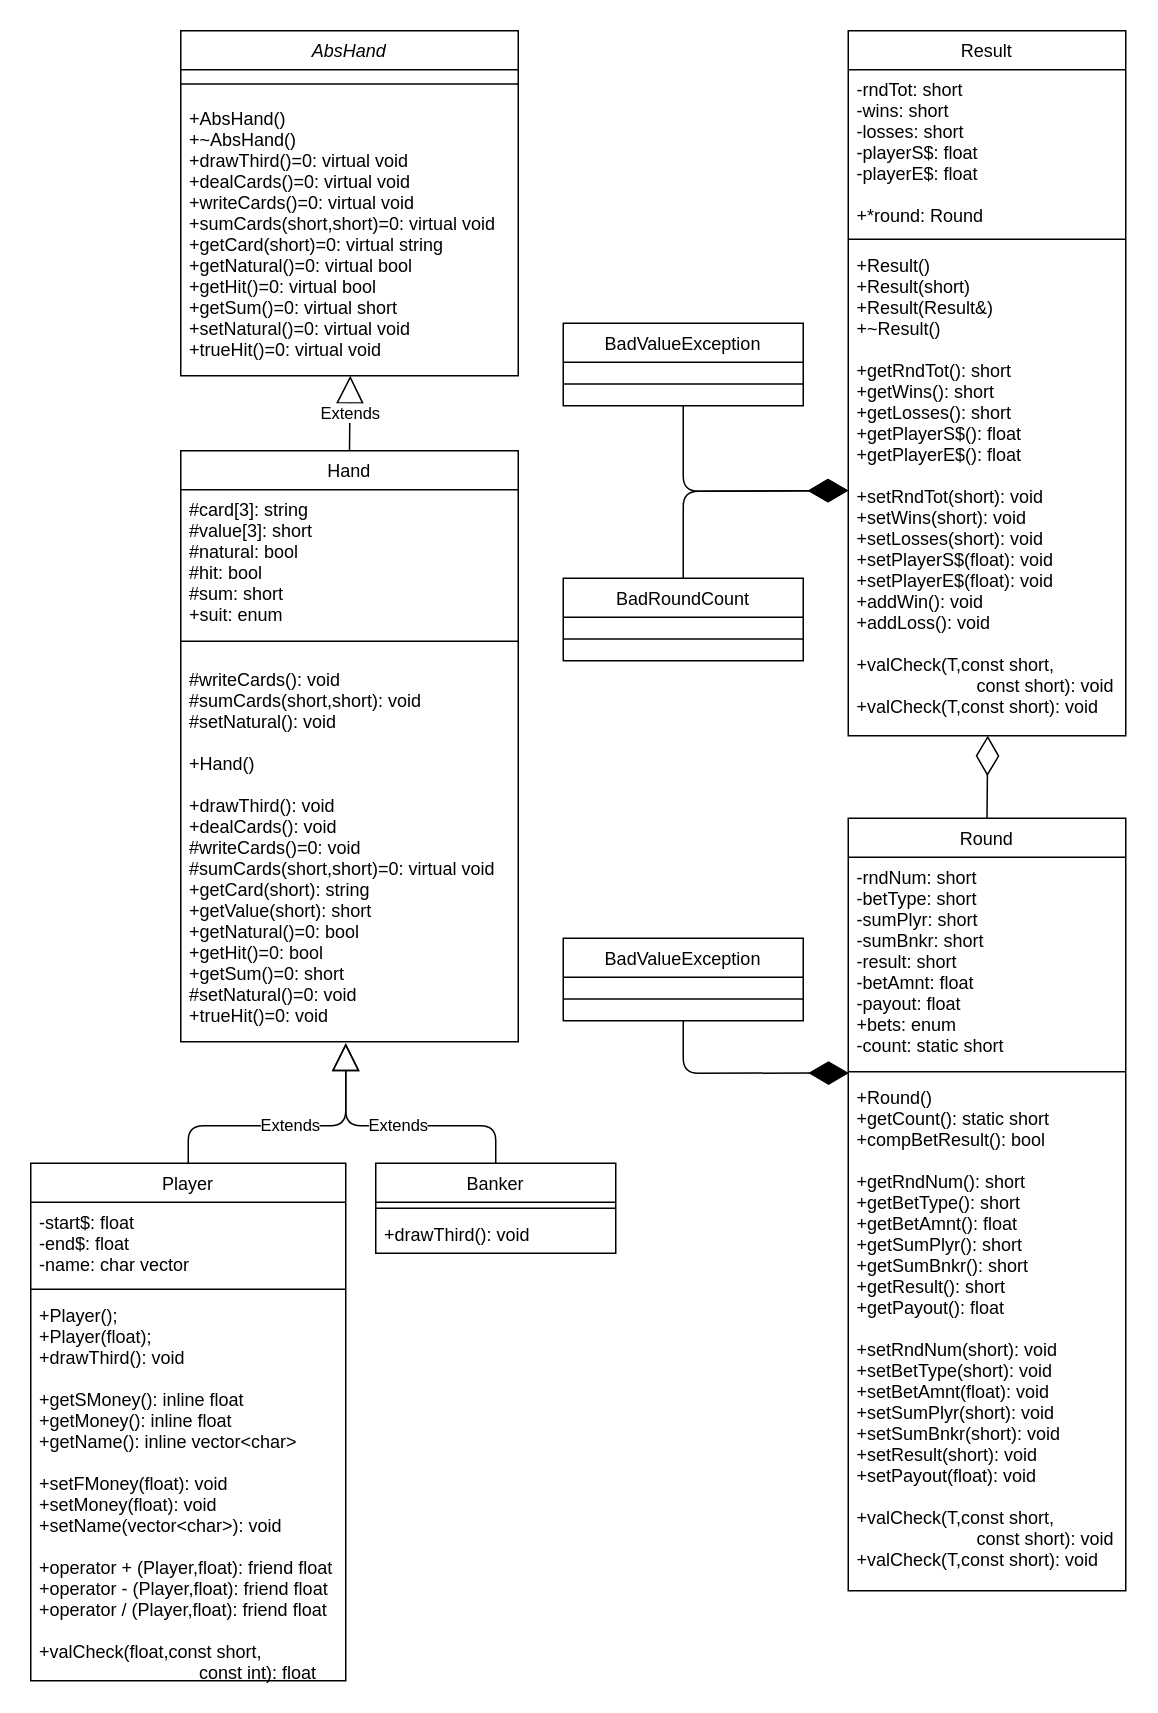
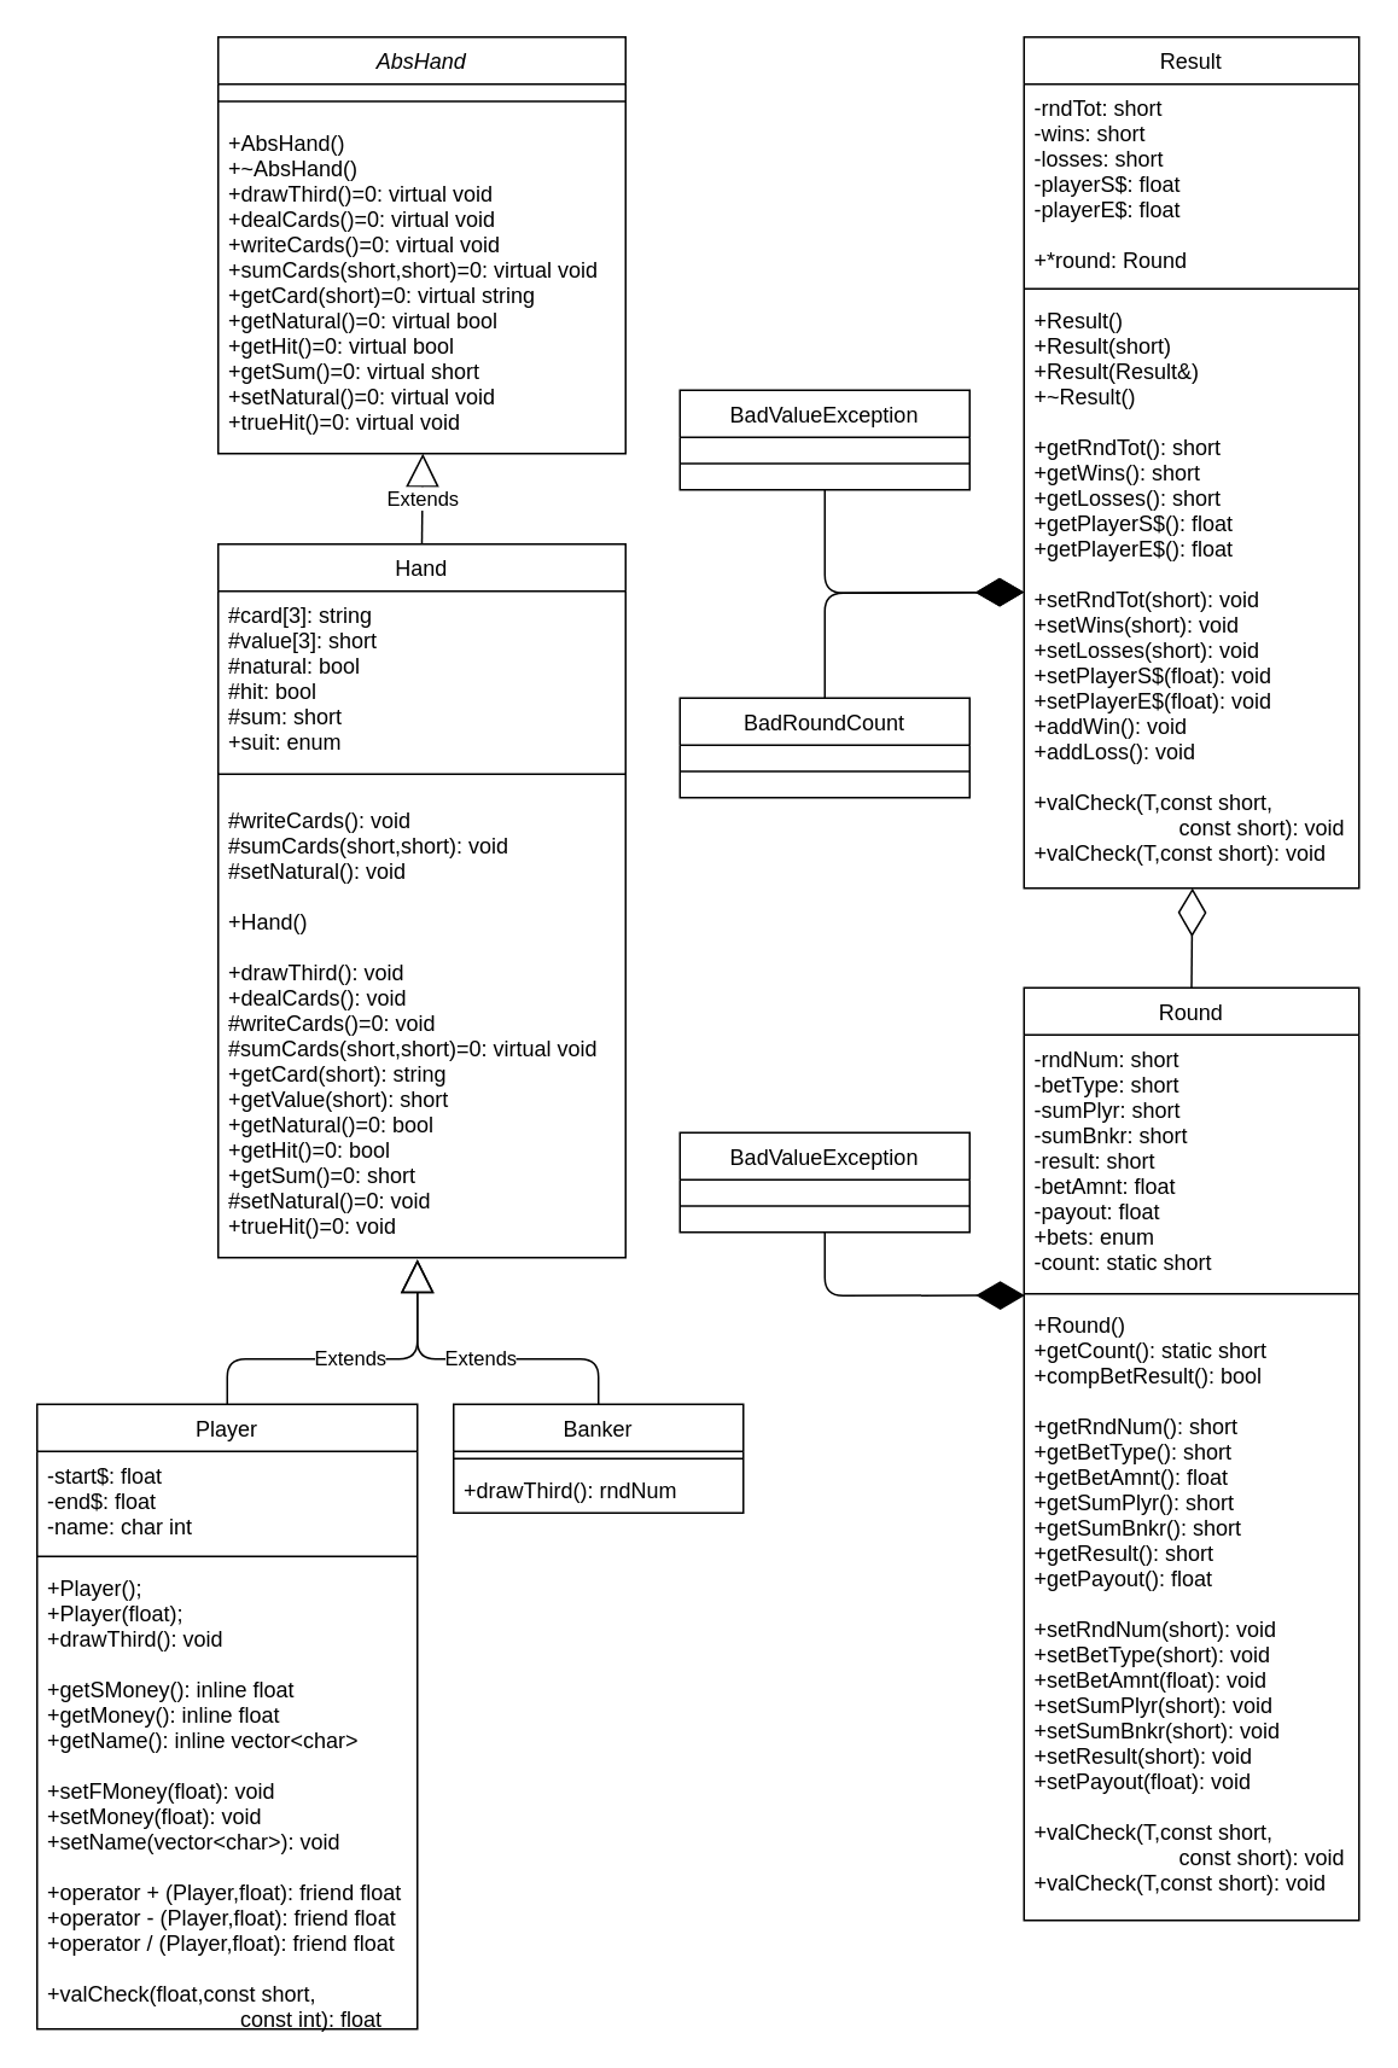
- <mxCell id="6" value="-start$: float&#10;-end$: float&#10;-name: char vector" style="text;align=left;verticalAlign=top;spacingLeft=4;spacingRight=4;overflow=hidden;rotatable=0;points=[[0,0.5],[1,0.5]];portConstraint=eastwest;rounded=0;shadow=0;html=0;" parent="5" vertex="1"><mxGeometry y="26" width="210" height="54" as="geometry" /></mxCell>
+ <mxCell id="6" value="-start$: float&#10;-end$: float&#10;-name: char int" style="text;align=left;verticalAlign=top;spacingLeft=4;spacingRight=4;overflow=hidden;rotatable=0;points=[[0,0.5],[1,0.5]];portConstraint=eastwest;rounded=0;shadow=0;html=0;" parent="5" vertex="1"><mxGeometry y="26" width="210" height="54" as="geometry" /></mxCell>
- <mxCell id="25" value="+drawThird(): void" style="text;align=left;verticalAlign=top;spacingLeft=4;spacingRight=4;overflow=hidden;rotatable=0;points=[[0,0.5],[1,0.5]];portConstraint=eastwest;" vertex="1" parent="23"><mxGeometry y="34" width="160" height="26" as="geometry" /></mxCell>
+ <mxCell id="25" value="+drawThird(): rndNum" style="text;align=left;verticalAlign=top;spacingLeft=4;spacingRight=4;overflow=hidden;rotatable=0;points=[[0,0.5],[1,0.5]];portConstraint=eastwest;" vertex="1" parent="23"><mxGeometry y="34" width="160" height="26" as="geometry" /></mxCell>
